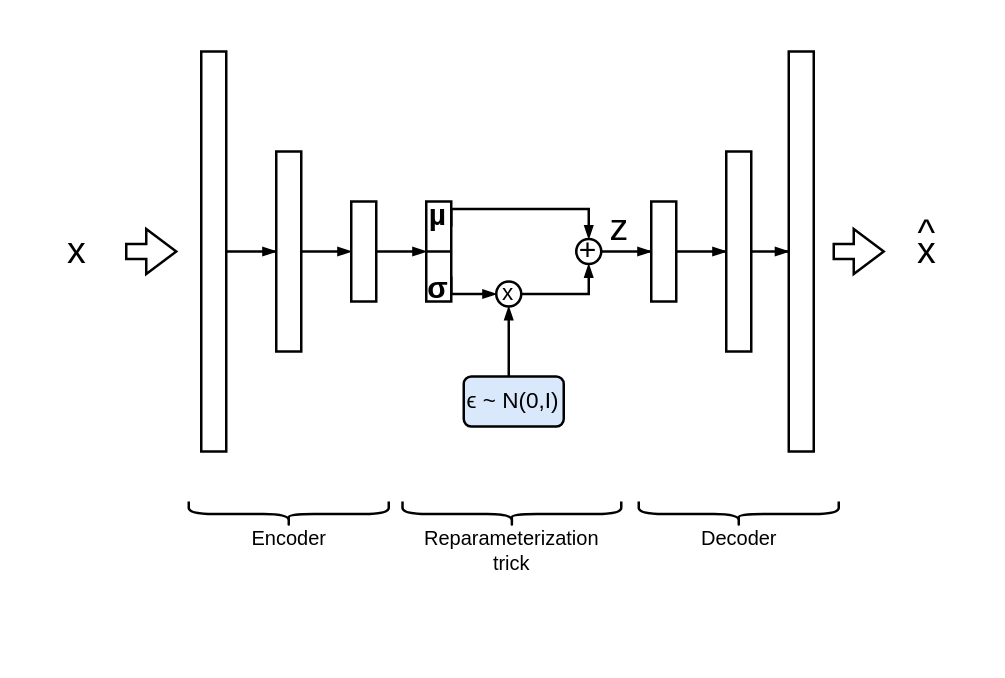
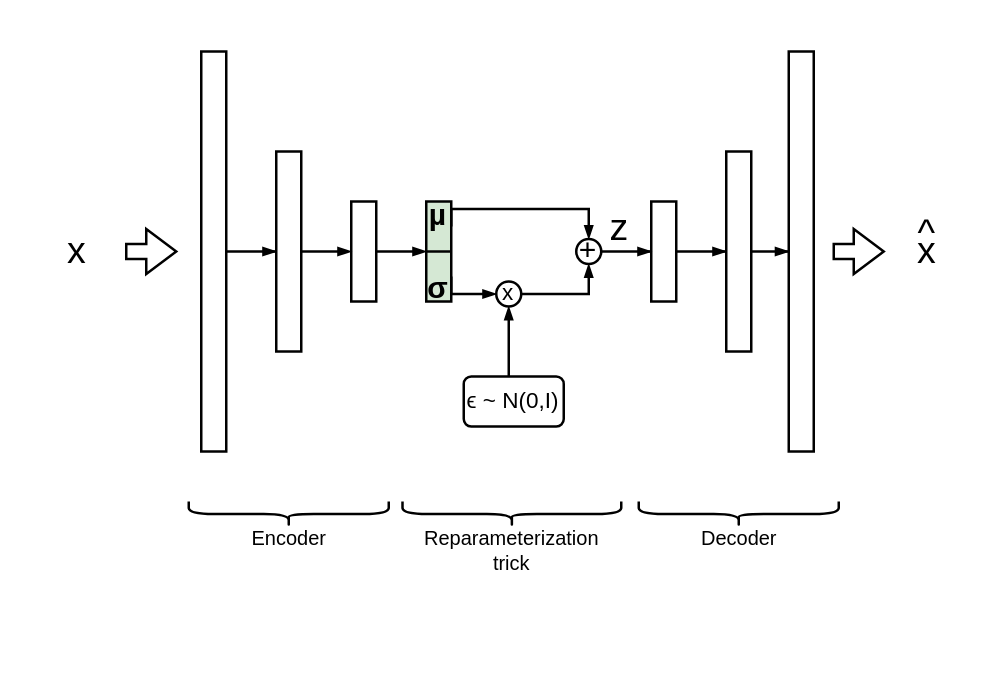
- <mxCell id="7" value="&lt;strong&gt;µ&lt;br&gt;&lt;/strong&gt;&lt;b&gt;&lt;br&gt;σ&lt;/b&gt;" style="rounded=0;whiteSpace=wrap;html=1;" vertex="1" parent="1"><mxGeometry x="170" y="80" width="10" height="40" as="geometry" /></mxCell>
+ <mxCell id="7" value="&lt;strong&gt;µ&lt;br&gt;&lt;/strong&gt;&lt;b&gt;&lt;br&gt;σ&lt;/b&gt;" style="rounded=0;whiteSpace=wrap;html=1;fillColor=#d5e8d4;" vertex="1" parent="1"><mxGeometry x="170" y="80" width="10" height="40" as="geometry" /></mxCell>
- <mxCell id="20" value="ϵ ~ N(0,I)" style="rounded=1;whiteSpace=wrap;html=1;fontSize=9;fillColor=#dae8fc;" vertex="1" parent="1"><mxGeometry x="185" y="150" width="40" height="20" as="geometry" /></mxCell>
+ <mxCell id="20" value="ϵ ~ N(0,I)" style="rounded=1;whiteSpace=wrap;html=1;fontSize=9;" vertex="1" parent="1"><mxGeometry x="185" y="150" width="40" height="20" as="geometry" /></mxCell>
